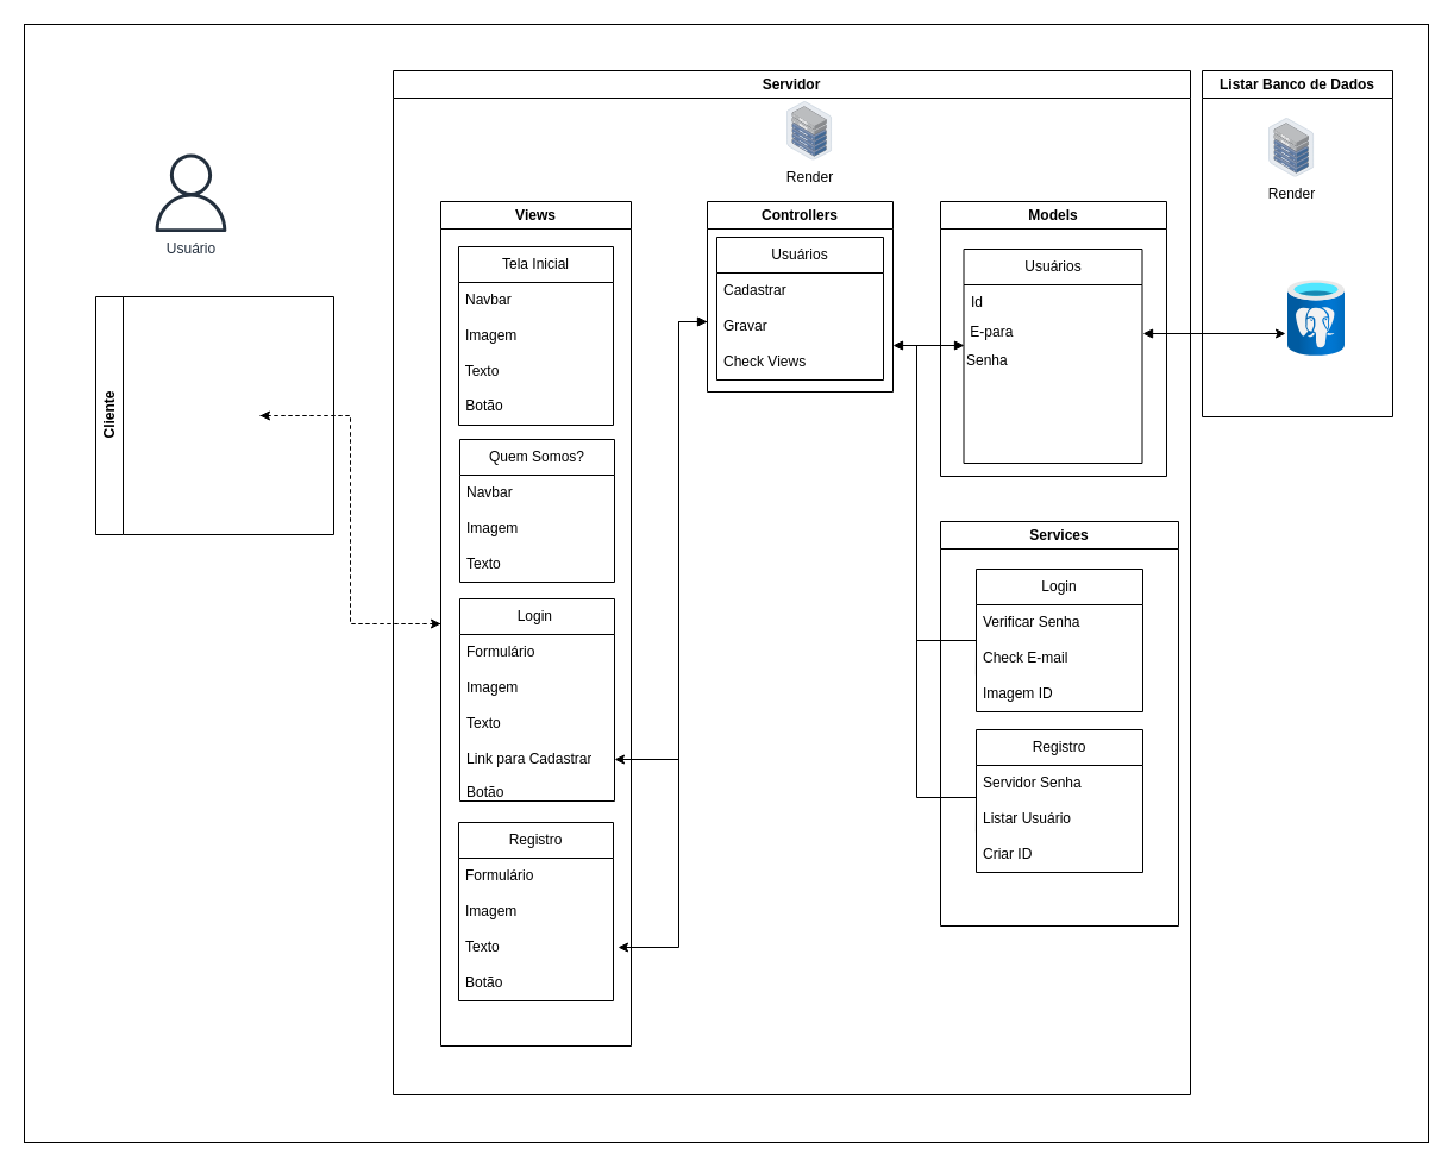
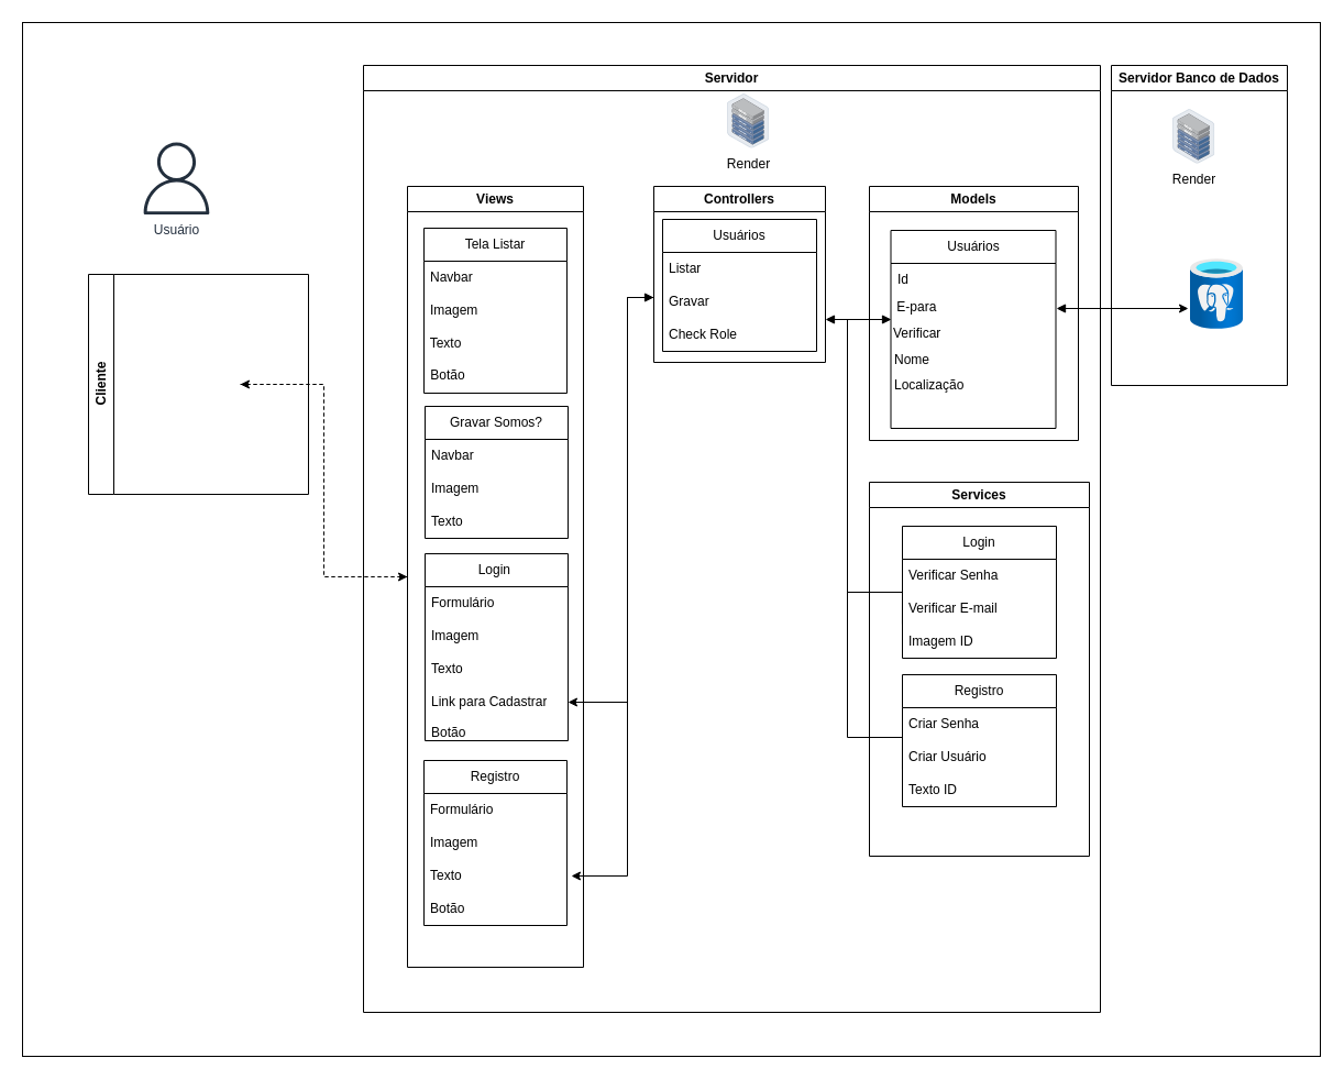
- <mxCell id="10" value="Listar Banco de Dados" style="swimlane;whiteSpace=wrap;html=1;" parent="1" vertex="1"><mxGeometry x="1010" y="59" width="160" height="291" as="geometry" /></mxCell>
+ <mxCell id="10" value="Servidor Banco de Dados" style="swimlane;whiteSpace=wrap;html=1;" parent="1" vertex="1"><mxGeometry x="1010" y="59" width="160" height="291" as="geometry" /></mxCell>
- <mxCell id="18" value="Tela Inicial" style="swimlane;fontStyle=0;childLayout=stackLayout;horizontal=1;startSize=30;horizontalStack=0;resizeParent=1;resizeParentMax=0;resizeLast=0;collapsible=1;marginBottom=0;whiteSpace=wrap;html=1;" parent="17" vertex="1"><mxGeometry x="15" y="38" width="130" height="150" as="geometry" /></mxCell>
+ <mxCell id="18" value="Tela Listar" style="swimlane;fontStyle=0;childLayout=stackLayout;horizontal=1;startSize=30;horizontalStack=0;resizeParent=1;resizeParentMax=0;resizeLast=0;collapsible=1;marginBottom=0;whiteSpace=wrap;html=1;" parent="17" vertex="1"><mxGeometry x="15" y="38" width="130" height="150" as="geometry" /></mxCell>
- <mxCell id="5" value="Cadastrar" style="text;strokeColor=none;fillColor=none;align=left;verticalAlign=middle;spacingLeft=4;spacingRight=4;overflow=hidden;points=[[0,0.5],[1,0.5]];portConstraint=eastwest;rotatable=0;whiteSpace=wrap;html=1;" parent="4" vertex="1"><mxGeometry y="30" width="140" height="30" as="geometry" /></mxCell>
+ <mxCell id="5" value="Listar" style="text;strokeColor=none;fillColor=none;align=left;verticalAlign=middle;spacingLeft=4;spacingRight=4;overflow=hidden;points=[[0,0.5],[1,0.5]];portConstraint=eastwest;rotatable=0;whiteSpace=wrap;html=1;" parent="4" vertex="1"><mxGeometry y="30" width="140" height="30" as="geometry" /></mxCell>
- <mxCell id="57" value="Senha" style="text;html=1;align=left;verticalAlign=middle;whiteSpace=wrap;rounded=0;" parent="1" vertex="1"><mxGeometry x="809.5" y="293" width="150" height="20" as="geometry" /></mxCell>
+ <mxCell id="57" value="Verificar" style="text;html=1;align=left;verticalAlign=middle;whiteSpace=wrap;rounded=0;" parent="1" vertex="1"><mxGeometry x="809.5" y="293" width="150" height="20" as="geometry" /></mxCell>
- <mxCell id="7" value="Check Views" style="text;strokeColor=none;fillColor=none;align=left;verticalAlign=middle;spacingLeft=4;spacingRight=4;overflow=hidden;points=[[0,0.5],[1,0.5]];portConstraint=eastwest;rotatable=0;whiteSpace=wrap;html=1;" parent="4" vertex="1"><mxGeometry y="90" width="140" height="30" as="geometry" /></mxCell>
+ <mxCell id="7" value="Check Role" style="text;strokeColor=none;fillColor=none;align=left;verticalAlign=middle;spacingLeft=4;spacingRight=4;overflow=hidden;points=[[0,0.5],[1,0.5]];portConstraint=eastwest;rotatable=0;whiteSpace=wrap;html=1;" parent="4" vertex="1"><mxGeometry y="90" width="140" height="30" as="geometry" /></mxCell>
+ <mxCell id="58" value="Nome" style="text;html=1;align=left;verticalAlign=middle;whiteSpace=wrap;rounded=0;" parent="1" vertex="1"><mxGeometry x="810.5" y="317" width="150" height="20" as="geometry" /></mxCell>
+ <mxCell id="59" value="Localização" style="text;html=1;align=left;verticalAlign=middle;whiteSpace=wrap;rounded=0;" parent="1" vertex="1"><mxGeometry x="810.5" y="340" width="150" height="20" as="geometry" /></mxCell>
- <mxCell id="35" value="Quem Somos?" style="swimlane;fontStyle=0;childLayout=stackLayout;horizontal=1;startSize=30;horizontalStack=0;resizeParent=1;resizeParentMax=0;resizeLast=0;collapsible=1;marginBottom=0;whiteSpace=wrap;html=1;" parent="1" vertex="1"><mxGeometry x="386" y="369" width="130" height="120" as="geometry" /></mxCell>
+ <mxCell id="35" value="Gravar Somos?" style="swimlane;fontStyle=0;childLayout=stackLayout;horizontal=1;startSize=30;horizontalStack=0;resizeParent=1;resizeParentMax=0;resizeLast=0;collapsible=1;marginBottom=0;whiteSpace=wrap;html=1;" parent="1" vertex="1"><mxGeometry x="386" y="369" width="130" height="120" as="geometry" /></mxCell>
- <mxCell id="32" value="Check E-mail&amp;nbsp;" style="text;strokeColor=none;fillColor=none;align=left;verticalAlign=middle;spacingLeft=4;spacingRight=4;overflow=hidden;points=[[0,0.5],[1,0.5]];portConstraint=eastwest;rotatable=0;whiteSpace=wrap;html=1;" parent="30" vertex="1"><mxGeometry y="60" width="140" height="30" as="geometry" /></mxCell>
+ <mxCell id="32" value="Verificar E-mail&amp;nbsp;" style="text;strokeColor=none;fillColor=none;align=left;verticalAlign=middle;spacingLeft=4;spacingRight=4;overflow=hidden;points=[[0,0.5],[1,0.5]];portConstraint=eastwest;rotatable=0;whiteSpace=wrap;html=1;" parent="30" vertex="1"><mxGeometry y="60" width="140" height="30" as="geometry" /></mxCell>
- <mxCell id="61" value="Servidor Senha" style="text;strokeColor=none;fillColor=none;align=left;verticalAlign=middle;spacingLeft=4;spacingRight=4;overflow=hidden;points=[[0,0.5],[1,0.5]];portConstraint=eastwest;rotatable=0;whiteSpace=wrap;html=1;" parent="60" vertex="1"><mxGeometry y="30" width="140" height="30" as="geometry" /></mxCell>
+ <mxCell id="61" value="Criar Senha" style="text;strokeColor=none;fillColor=none;align=left;verticalAlign=middle;spacingLeft=4;spacingRight=4;overflow=hidden;points=[[0,0.5],[1,0.5]];portConstraint=eastwest;rotatable=0;whiteSpace=wrap;html=1;" parent="60" vertex="1"><mxGeometry y="30" width="140" height="30" as="geometry" /></mxCell>
- <mxCell id="62" value="Listar Usuário" style="text;strokeColor=none;fillColor=none;align=left;verticalAlign=middle;spacingLeft=4;spacingRight=4;overflow=hidden;points=[[0,0.5],[1,0.5]];portConstraint=eastwest;rotatable=0;whiteSpace=wrap;html=1;" parent="60" vertex="1"><mxGeometry y="60" width="140" height="30" as="geometry" /></mxCell>
+ <mxCell id="62" value="Criar Usuário" style="text;strokeColor=none;fillColor=none;align=left;verticalAlign=middle;spacingLeft=4;spacingRight=4;overflow=hidden;points=[[0,0.5],[1,0.5]];portConstraint=eastwest;rotatable=0;whiteSpace=wrap;html=1;" parent="60" vertex="1"><mxGeometry y="60" width="140" height="30" as="geometry" /></mxCell>
- <mxCell id="63" value="Criar ID" style="text;strokeColor=none;fillColor=none;align=left;verticalAlign=middle;spacingLeft=4;spacingRight=4;overflow=hidden;points=[[0,0.5],[1,0.5]];portConstraint=eastwest;rotatable=0;whiteSpace=wrap;html=1;" parent="60" vertex="1"><mxGeometry y="90" width="140" height="30" as="geometry" /></mxCell>
+ <mxCell id="63" value="Texto ID" style="text;strokeColor=none;fillColor=none;align=left;verticalAlign=middle;spacingLeft=4;spacingRight=4;overflow=hidden;points=[[0,0.5],[1,0.5]];portConstraint=eastwest;rotatable=0;whiteSpace=wrap;html=1;" parent="60" vertex="1"><mxGeometry y="90" width="140" height="30" as="geometry" /></mxCell>
